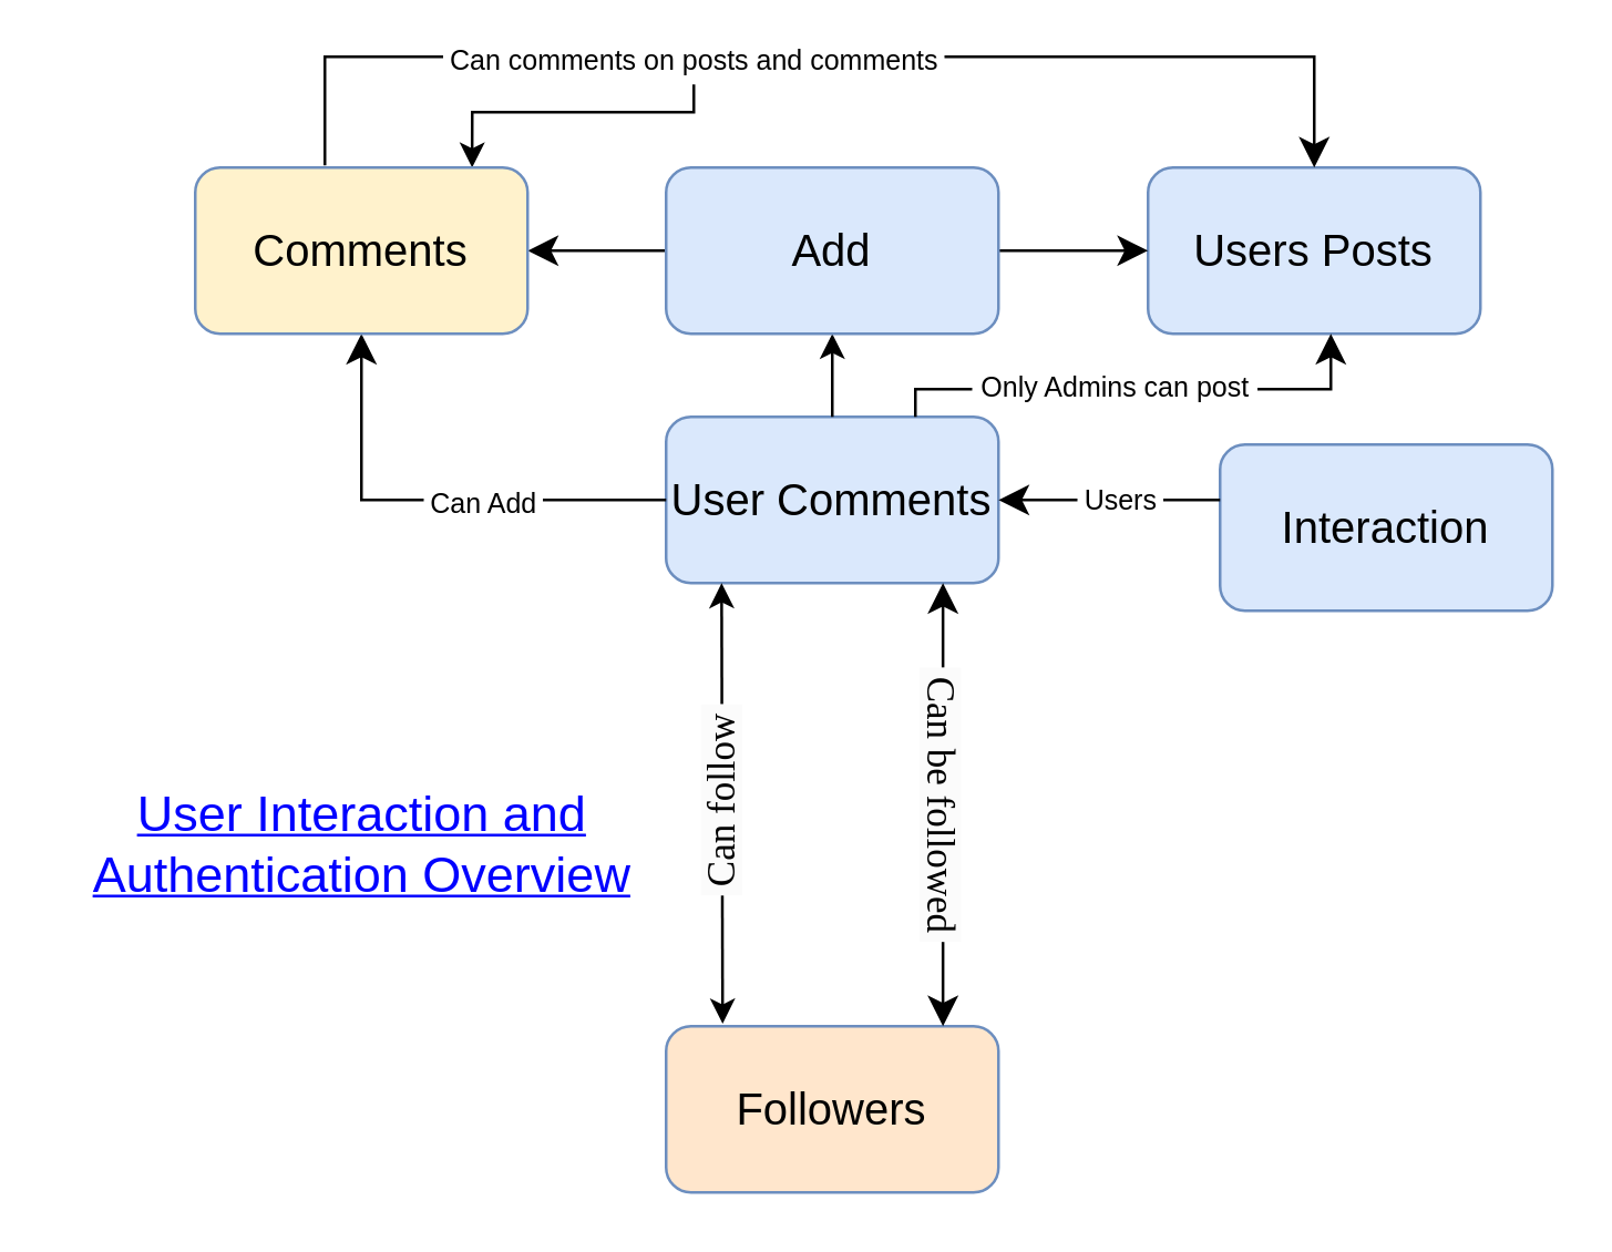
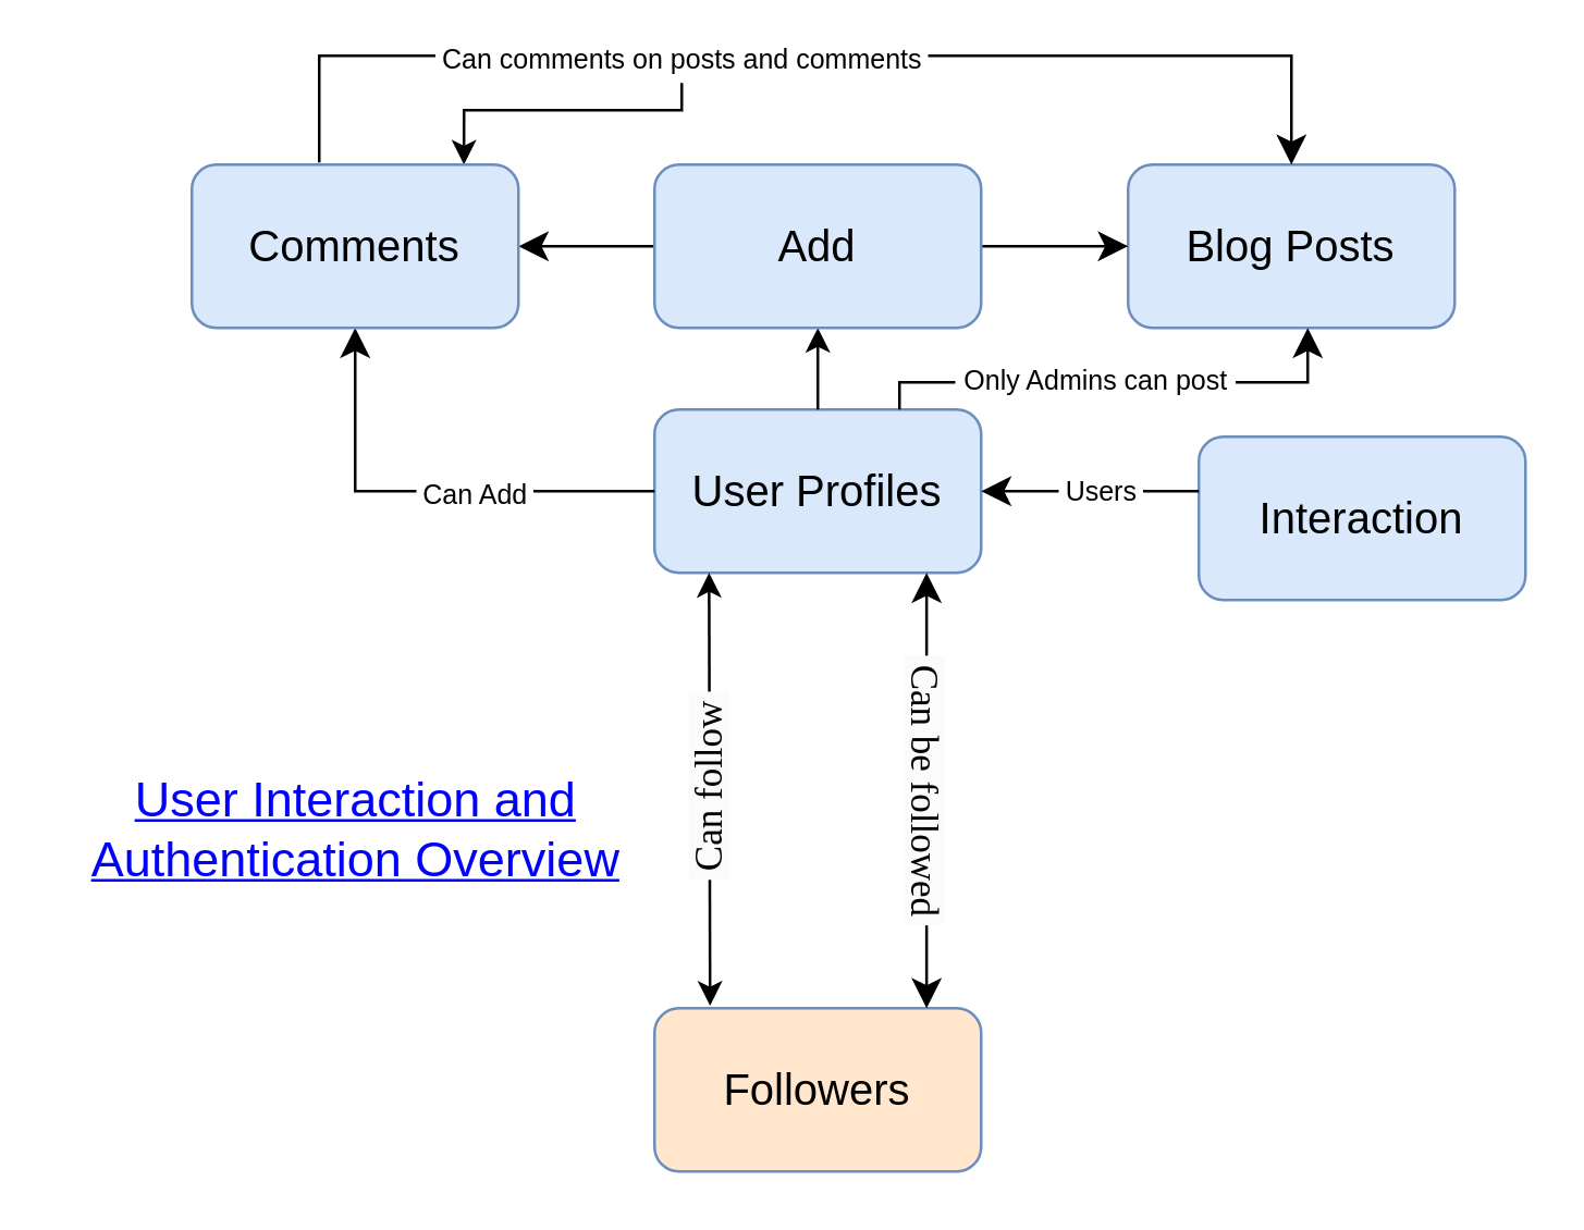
- <mxCell id="22" value="Comments" style="rounded=1;whiteSpace=wrap;html=1;fontSize=16;fillColor=#fff2cc;strokeColor=#6c8ebf;" parent="1" vertex="1"><mxGeometry x="70" y="60" width="120" height="60" as="geometry" /></mxCell>
+ <mxCell id="22" value="Comments" style="rounded=1;whiteSpace=wrap;html=1;fontSize=16;fillColor=#dae8fc;strokeColor=#6c8ebf;" parent="1" vertex="1"><mxGeometry x="70" y="60" width="120" height="60" as="geometry" /></mxCell>
- <mxCell id="3" value="Users Posts" style="rounded=1;whiteSpace=wrap;html=1;fontSize=16;labelBackgroundColor=none;fillColor=#dae8fc;strokeColor=#6c8ebf;" parent="1" vertex="1"><mxGeometry x="414" y="60" width="120" height="60" as="geometry" /></mxCell>
+ <mxCell id="3" value="Blog Posts" style="rounded=1;whiteSpace=wrap;html=1;fontSize=16;labelBackgroundColor=none;fillColor=#dae8fc;strokeColor=#6c8ebf;" parent="1" vertex="1"><mxGeometry x="414" y="60" width="120" height="60" as="geometry" /></mxCell>
- <mxCell id="4" value="User Comments" style="rounded=1;whiteSpace=wrap;html=1;fontSize=16;fillColor=#dae8fc;strokeColor=#6c8ebf;" parent="1" vertex="1"><mxGeometry x="240" y="150" width="120" height="60" as="geometry" /></mxCell>
+ <mxCell id="4" value="User Profiles" style="rounded=1;whiteSpace=wrap;html=1;fontSize=16;fillColor=#dae8fc;strokeColor=#6c8ebf;" parent="1" vertex="1"><mxGeometry x="240" y="150" width="120" height="60" as="geometry" /></mxCell>
